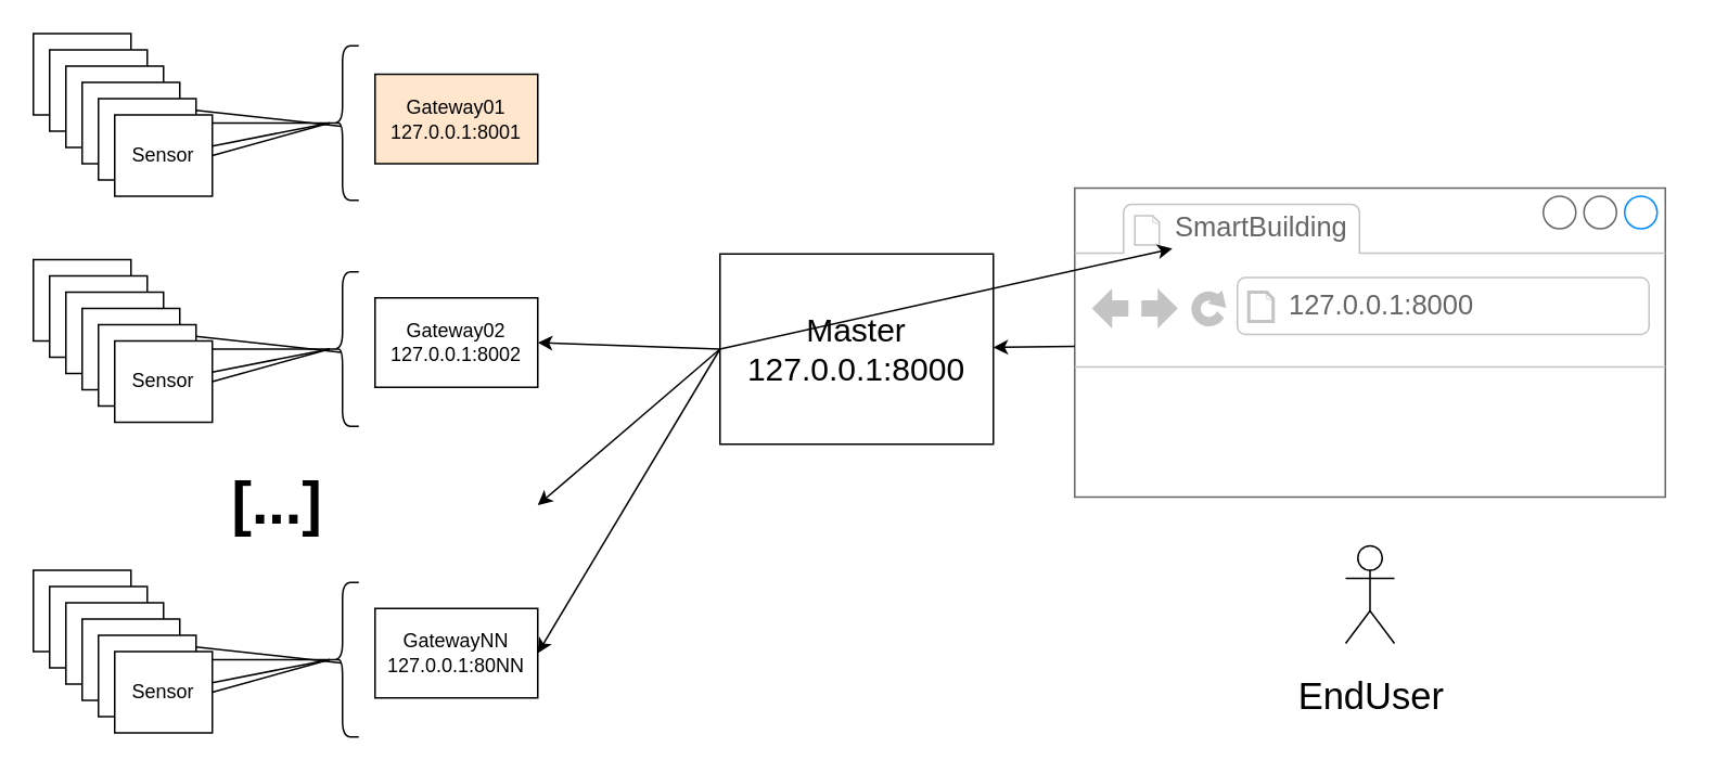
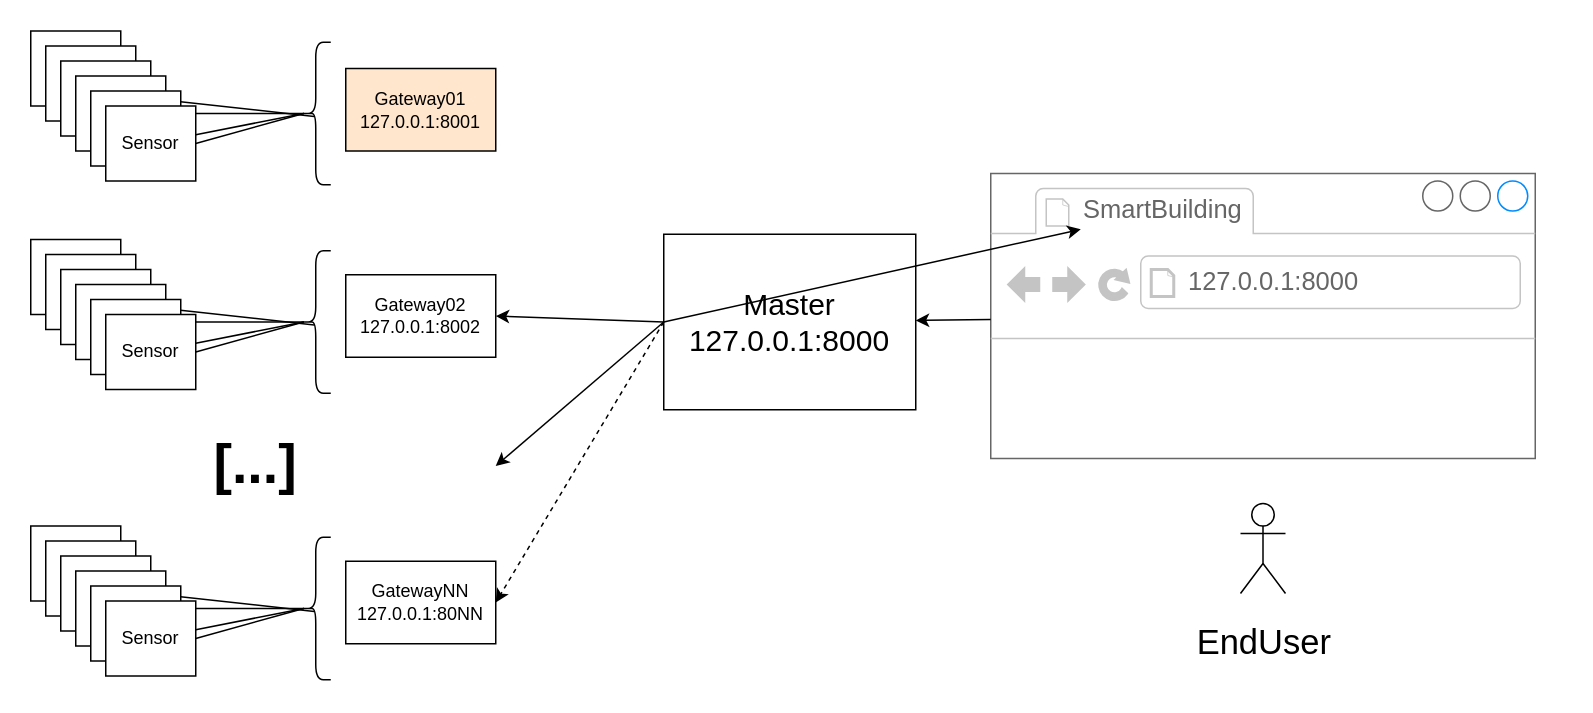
- <mxCell id="47" value="" style="endArrow=classic;html=1;fontSize=37;entryX=1;entryY=0.5;entryDx=0;entryDy=0;exitX=0;exitY=0.5;exitDx=0;exitDy=0;" edge="1" parent="1" source="43" target="27"><mxGeometry width="50" height="50" relative="1" as="geometry"><mxPoint x="462" y="234" as="sourcePoint" /><mxPoint x="350" y="230" as="targetPoint" /></mxGeometry></mxCell>
+ <mxCell id="47" value="" style="endArrow=classic;html=1;fontSize=37;entryX=1;entryY=0.5;entryDx=0;entryDy=0;exitX=0;exitY=0.5;exitDx=0;exitDy=0;dashed=1;" edge="1" parent="1" source="43" target="27"><mxGeometry width="50" height="50" relative="1" as="geometry"><mxPoint x="462" y="234" as="sourcePoint" /><mxPoint x="350" y="230" as="targetPoint" /></mxGeometry></mxCell>
